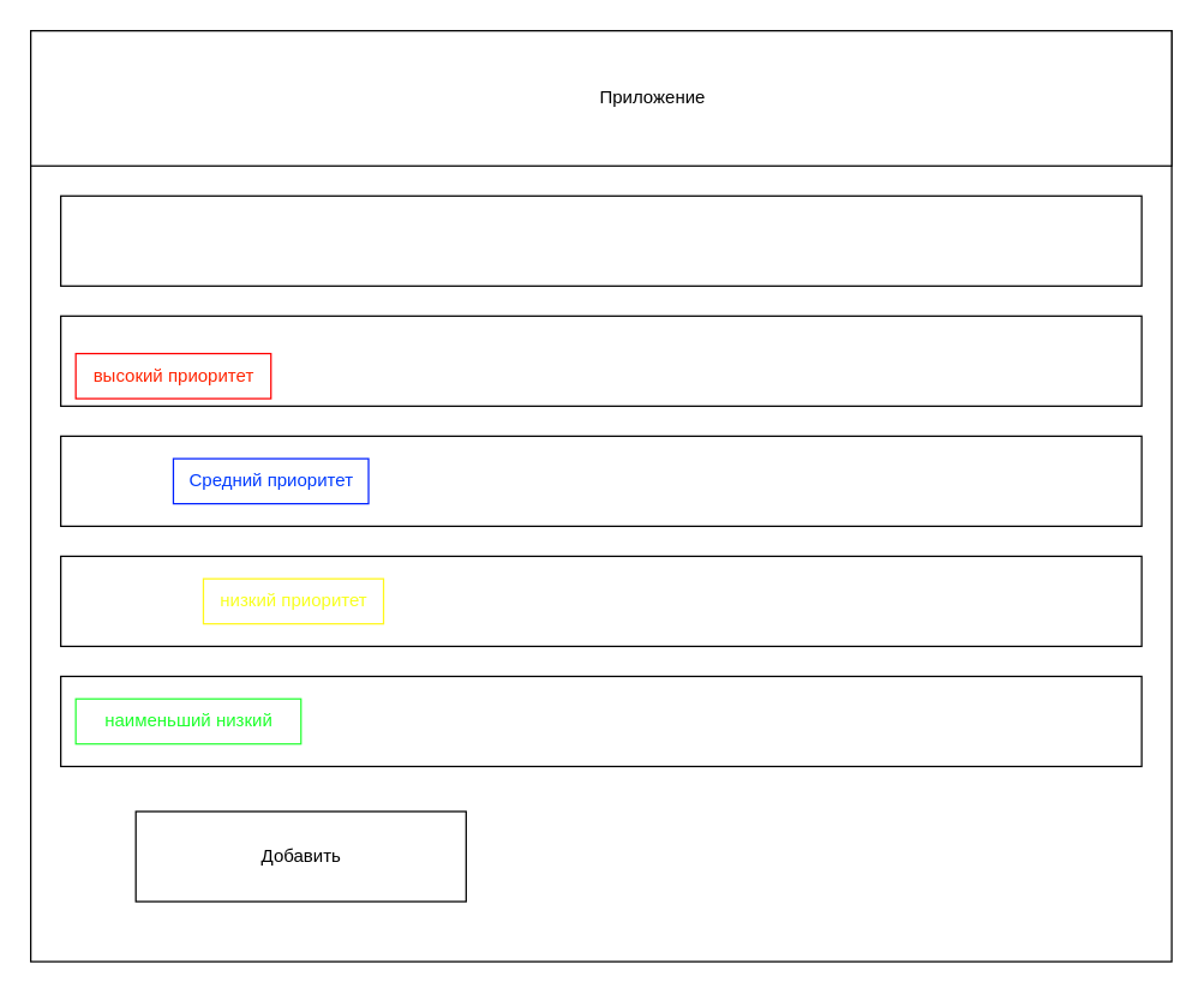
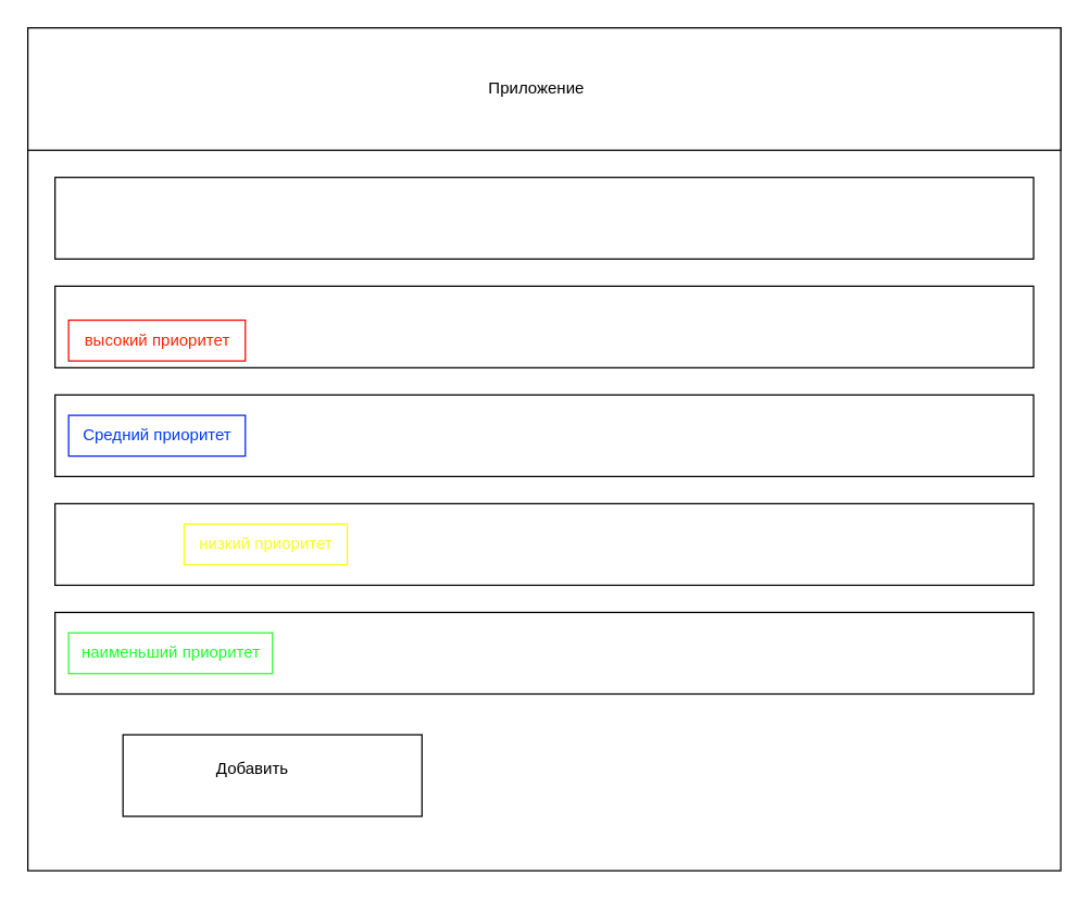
- <mxCell id="10" value="Приложение" style="text;html=1;align=center;verticalAlign=middle;resizable=0;points=[];autosize=1;strokeColor=none;fillColor=none;" vertex="1" parent="1"><mxGeometry x="389" y="50" width="90" height="30" as="geometry" /></mxCell>
+ <mxCell id="10" value="Приложение" style="text;html=1;align=center;verticalAlign=middle;resizable=0;points=[];autosize=1;strokeColor=none;fillColor=none;" vertex="1" parent="1"><mxGeometry x="349" y="50" width="90" height="30" as="geometry" /></mxCell>
- <mxCell id="13" value="&lt;font style=&quot;color: rgb(0, 59, 255);&quot;&gt;Средний приоритет&lt;/font&gt;" style="text;html=1;align=center;verticalAlign=middle;resizable=0;points=[];autosize=1;strokeColor=#0021FF;fillColor=none;" vertex="1" parent="1"><mxGeometry x="115" y="305" width="130" height="30" as="geometry" /></mxCell>
+ <mxCell id="13" value="&lt;font style=&quot;color: rgb(0, 59, 255);&quot;&gt;Средний приоритет&lt;/font&gt;" style="text;html=1;align=center;verticalAlign=middle;resizable=0;points=[];autosize=1;strokeColor=#0021FF;fillColor=none;" vertex="1" parent="1"><mxGeometry x="50" y="305" width="130" height="30" as="geometry" /></mxCell>
- <mxCell id="15" value="&lt;font style=&quot;color: rgb(28, 255, 43);&quot;&gt;наименьший низкий&lt;/font&gt;" style="text;html=1;align=center;verticalAlign=middle;resizable=0;points=[];autosize=1;strokeColor=#26FF34;fillColor=none;" vertex="1" parent="1"><mxGeometry x="50" y="465" width="150" height="30" as="geometry" /></mxCell>
+ <mxCell id="15" value="&lt;font style=&quot;color: rgb(28, 255, 43);&quot;&gt;наименьший приоритет&lt;/font&gt;" style="text;html=1;align=center;verticalAlign=middle;resizable=0;points=[];autosize=1;strokeColor=#26FF34;fillColor=none;" vertex="1" parent="1"><mxGeometry x="50" y="465" width="150" height="30" as="geometry" /></mxCell>
- <mxCell id="11" value="Добавить" style="text;html=1;align=center;verticalAlign=middle;resizable=0;points=[];autosize=1;strokeColor=none;fillColor=none;" vertex="1" parent="1"><mxGeometry x="160" y="555" width="80" height="30" as="geometry" /></mxCell>
+ <mxCell id="11" value="Добавить" style="text;html=1;align=center;verticalAlign=middle;resizable=0;points=[];autosize=1;strokeColor=none;fillColor=none;" vertex="1" parent="1"><mxGeometry x="145" y="550" width="80" height="30" as="geometry" /></mxCell>
